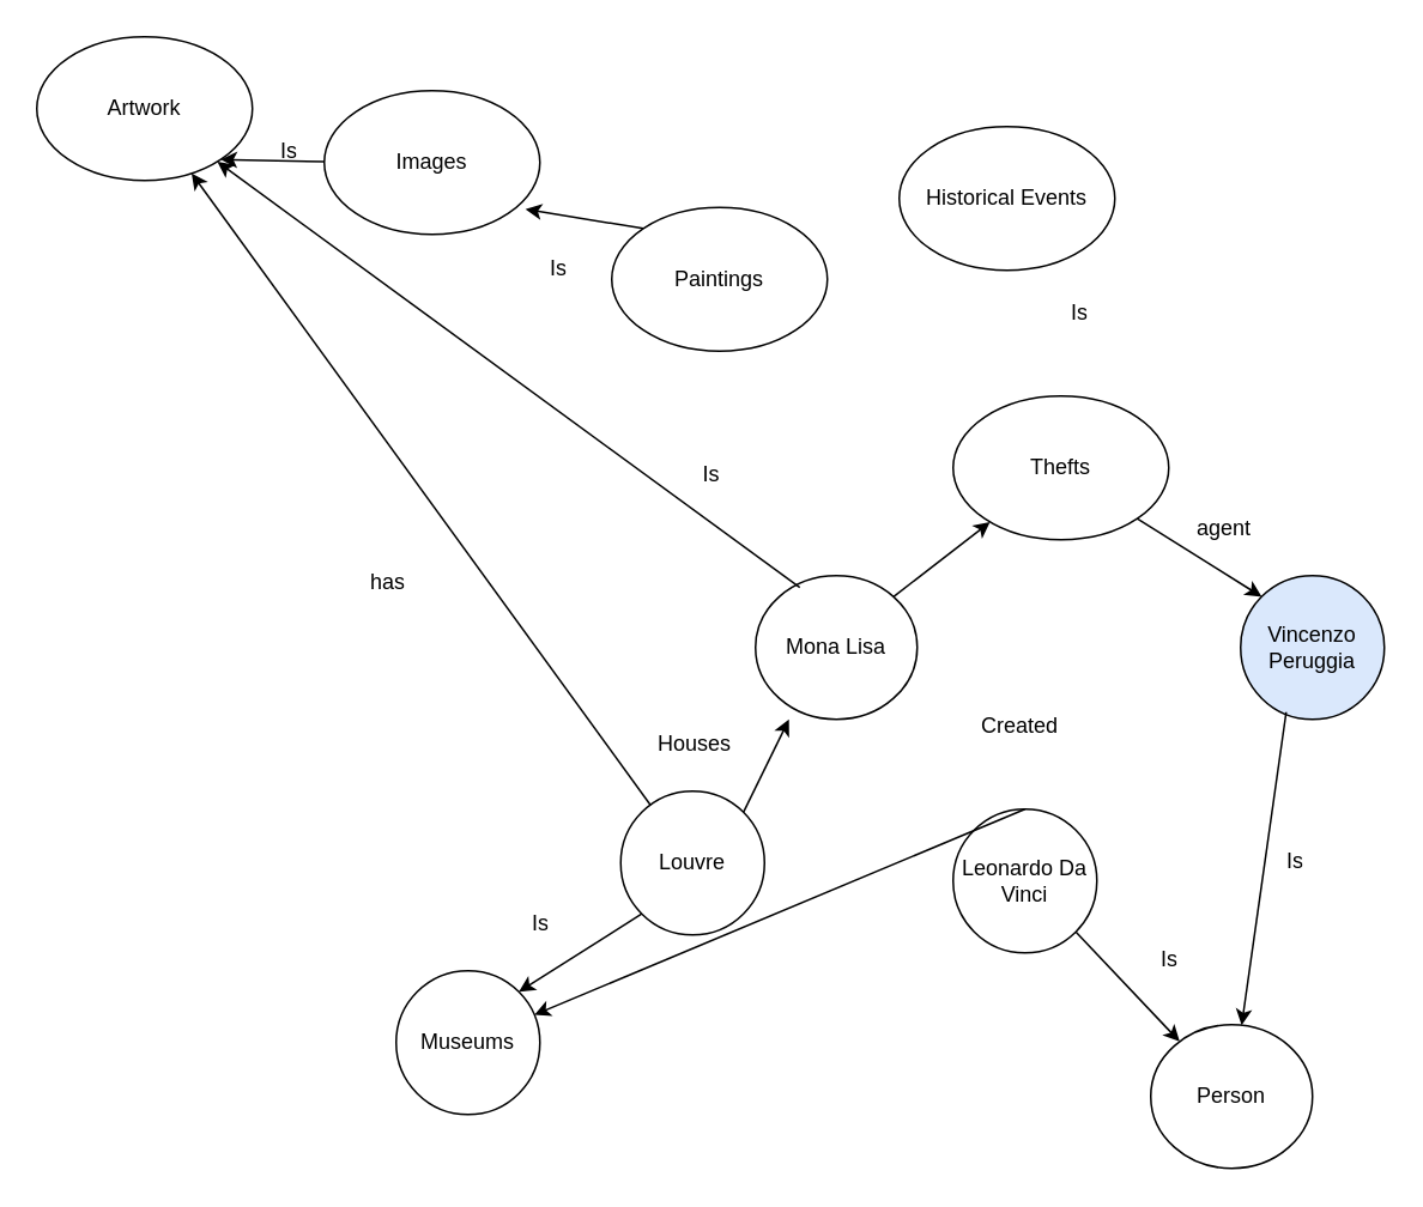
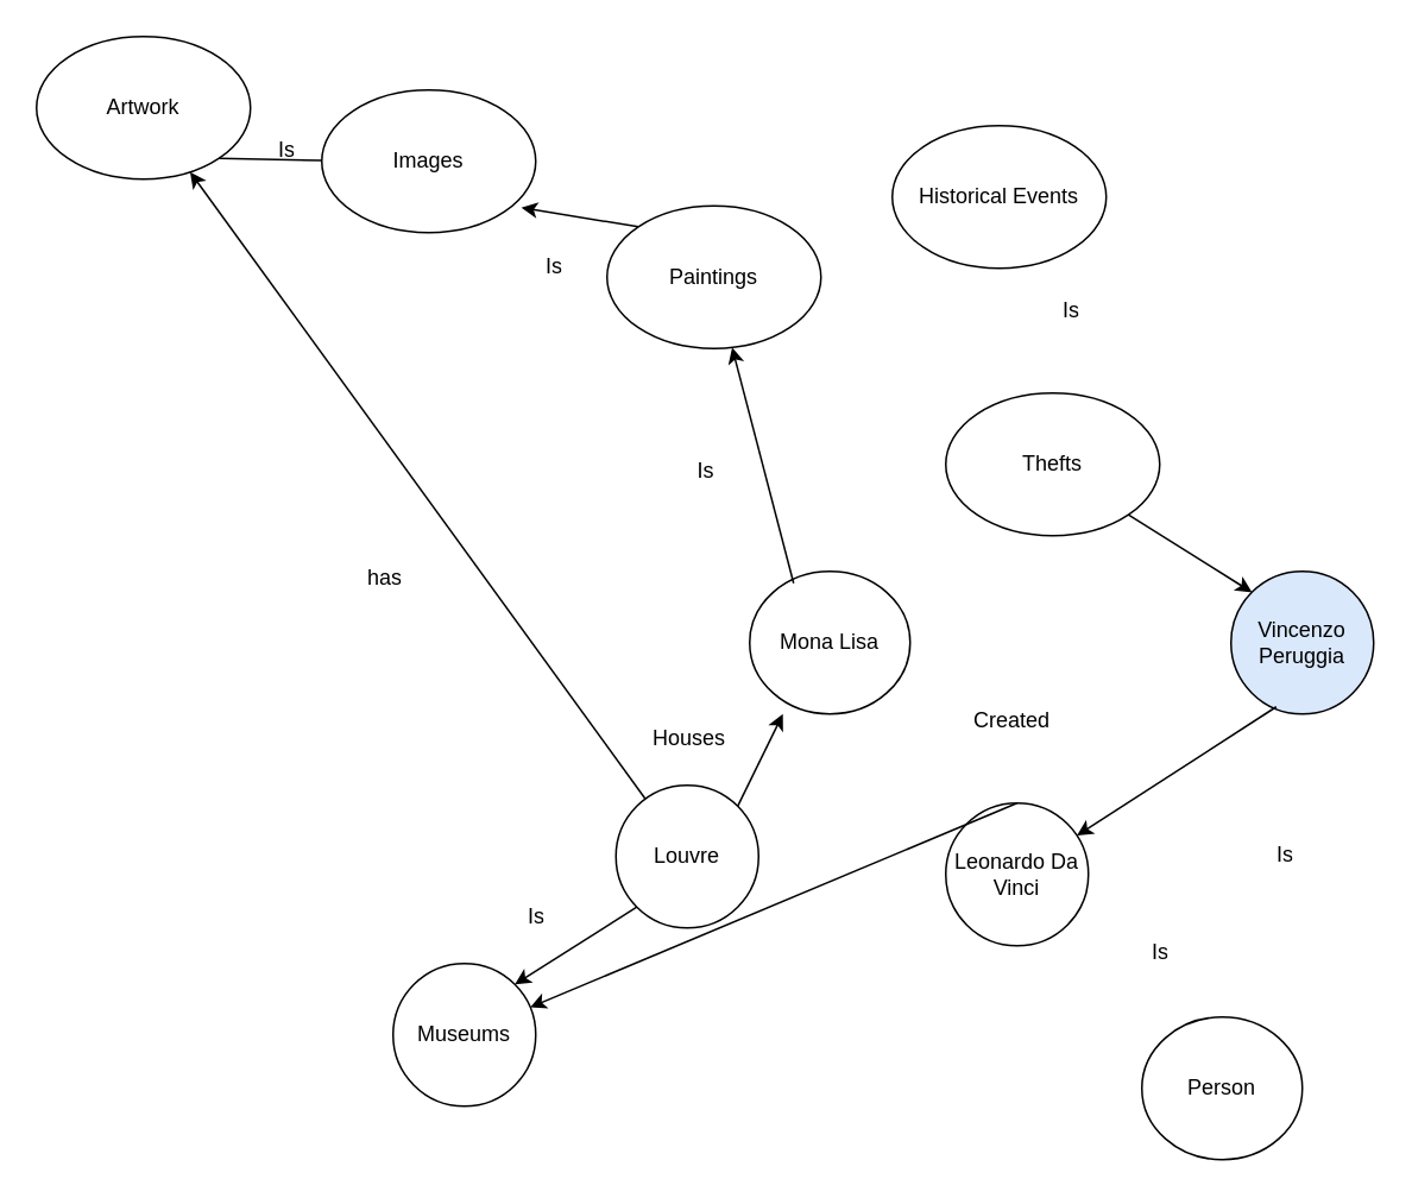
- <mxCell id="28" value="" style="endArrow=classic;html=1;rounded=0;entryX=1;entryY=1;entryDx=0;entryDy=0;" edge="1" parent="1" source="7" target="8"><mxGeometry width="50" height="50" relative="1" as="geometry"><mxPoint x="760" y="440" as="sourcePoint" /><mxPoint x="810" y="390" as="targetPoint" /></mxGeometry></mxCell>
+ <mxCell id="28" value="" style="endArrow=none;html=1;rounded=0;entryX=1;entryY=1;entryDx=0;entryDy=0;" edge="1" parent="1" source="7" target="8"><mxGeometry width="50" height="50" relative="1" as="geometry"><mxPoint x="760" y="440" as="sourcePoint" /><mxPoint x="810" y="390" as="targetPoint" /></mxGeometry></mxCell>
- <mxCell id="20" value="" style="endArrow=classic;html=1;rounded=0;exitX=0.274;exitY=0.083;exitDx=0;exitDy=0;exitPerimeter=0;" edge="1" parent="1" source="2" target="8"><mxGeometry width="50" height="50" relative="1" as="geometry"><mxPoint x="760" y="440" as="sourcePoint" /><mxPoint x="810" y="390" as="targetPoint" /></mxGeometry></mxCell>
+ <mxCell id="20" value="" style="endArrow=classic;html=1;rounded=0;exitX=0.274;exitY=0.083;exitDx=0;exitDy=0;exitPerimeter=0;" edge="1" parent="1" source="2" target="6"><mxGeometry width="50" height="50" relative="1" as="geometry"><mxPoint x="760" y="440" as="sourcePoint" /><mxPoint x="810" y="390" as="targetPoint" /></mxGeometry></mxCell>
- <mxCell id="32" value="agent" style="text;strokeColor=none;fillColor=none;spacingLeft=4;spacingRight=4;overflow=hidden;rotatable=0;points=[[0,0.5],[1,0.5]];portConstraint=eastwest;fontSize=12;whiteSpace=wrap;html=1;" vertex="1" parent="1"><mxGeometry x="660" y="280" width="40" height="30" as="geometry" /></mxCell>
- <mxCell id="21" value="" style="endArrow=classic;html=1;rounded=0;exitX=1;exitY=0;exitDx=0;exitDy=0;" edge="1" parent="1" source="2" target="9"><mxGeometry width="50" height="50" relative="1" as="geometry"><mxPoint x="760" y="440" as="sourcePoint" /><mxPoint x="810" y="390" as="targetPoint" /></mxGeometry></mxCell>
- <mxCell id="25" value="" style="endArrow=classic;html=1;rounded=0;exitX=0.317;exitY=0.95;exitDx=0;exitDy=0;exitPerimeter=0;" edge="1" parent="1" source="22" target="11"><mxGeometry width="50" height="50" relative="1" as="geometry"><mxPoint x="760" y="440" as="sourcePoint" /><mxPoint x="810" y="390" as="targetPoint" /></mxGeometry></mxCell>
+ <mxCell id="25" value="" style="endArrow=classic;html=1;rounded=0;exitX=0.317;exitY=0.95;exitDx=0;exitDy=0;exitPerimeter=0;" edge="1" parent="1" source="22" target="3"><mxGeometry width="50" height="50" relative="1" as="geometry"><mxPoint x="760" y="440" as="sourcePoint" /><mxPoint x="810" y="390" as="targetPoint" /></mxGeometry></mxCell>
- <mxCell id="17" value="" style="endArrow=classic;html=1;rounded=0;exitX=1;exitY=1;exitDx=0;exitDy=0;" edge="1" parent="1" source="3" target="11"><mxGeometry width="50" height="50" relative="1" as="geometry"><mxPoint x="760" y="440" as="sourcePoint" /><mxPoint x="810" y="390" as="targetPoint" /></mxGeometry></mxCell>
